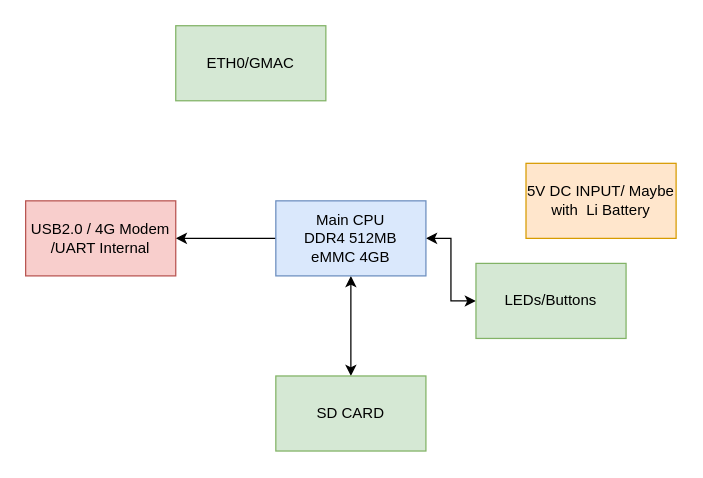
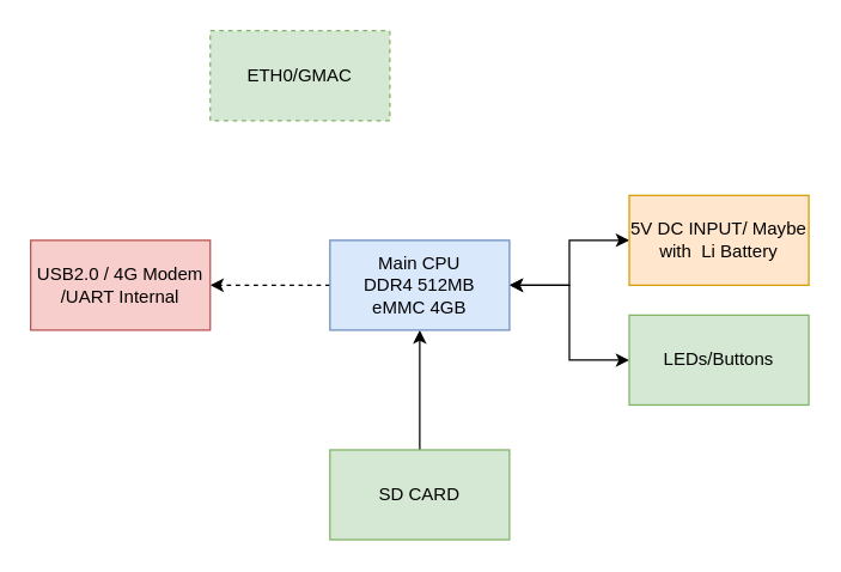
- <mxCell id="7" value="ETH0/GMAC" style="whiteSpace=wrap;html=1;rounded=0;strokeColor=#82b366;fillColor=#d5e8d4;" vertex="1" parent="1"><mxGeometry x="140" y="20" width="120" height="60" as="geometry" /></mxCell>
+ <mxCell id="7" value="ETH0/GMAC" style="whiteSpace=wrap;html=1;rounded=0;strokeColor=#82b366;fillColor=#d5e8d4;dashed=1;" vertex="1" parent="1"><mxGeometry x="140" y="20" width="120" height="60" as="geometry" /></mxCell>
+ <mxCell id="4" value="" style="edgeStyle=orthogonalEdgeStyle;rounded=0;orthogonalLoop=1;jettySize=auto;html=1;startArrow=classic;startFill=1;" edge="1" parent="1" source="6" target="10"><mxGeometry relative="1" as="geometry" /></mxCell>
- <mxCell id="2" value="" style="edgeStyle=orthogonalEdgeStyle;rounded=0;orthogonalLoop=1;jettySize=auto;html=1;" edge="1" parent="1" source="6" target="8"><mxGeometry relative="1" as="geometry" /></mxCell>
+ <mxCell id="2" value="" style="edgeStyle=orthogonalEdgeStyle;rounded=0;orthogonalLoop=1;jettySize=auto;html=1;dashed=1;" edge="1" parent="1" source="6" target="8"><mxGeometry relative="1" as="geometry" /></mxCell>
- <mxCell id="11" value="LEDs/Buttons" style="whiteSpace=wrap;html=1;rounded=0;strokeColor=#82b366;fillColor=#d5e8d4;" vertex="1" parent="1"><mxGeometry x="380" y="210" width="120" height="60" as="geometry" /></mxCell>
+ <mxCell id="11" value="LEDs/Buttons" style="whiteSpace=wrap;html=1;rounded=0;strokeColor=#82b366;fillColor=#d5e8d4;" vertex="1" parent="1"><mxGeometry x="420" y="210" width="120" height="60" as="geometry" /></mxCell>
- <mxCell id="3" value="" style="edgeStyle=orthogonalEdgeStyle;rounded=0;orthogonalLoop=1;jettySize=auto;html=1;startArrow=classic;startFill=1;" edge="1" parent="1" source="6" target="9"><mxGeometry relative="1" as="geometry" /></mxCell>
+ <mxCell id="3" value="" style="edgeStyle=orthogonalEdgeStyle;rounded=0;orthogonalLoop=1;jettySize=auto;html=1;startArrow=classic;startFill=1;endArrow=none;" edge="1" parent="1" source="6" target="9"><mxGeometry relative="1" as="geometry" /></mxCell>
